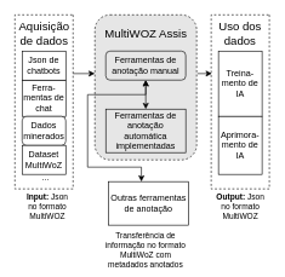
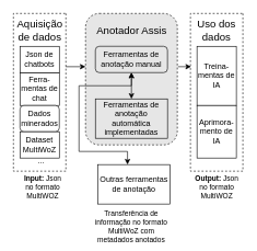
- <mxCell id="9" value="MultiWOZ Assis" style="text;html=1;strokeColor=none;fillColor=none;align=center;verticalAlign=middle;whiteSpace=wrap;rounded=0;dashed=1;fontSize=16;" parent="1" vertex="1"><mxGeometry x="138.75" y="30" width="122.5" height="30" as="geometry" /></mxCell>
+ <mxCell id="9" value="Anotador Assis" style="text;html=1;strokeColor=none;fillColor=none;align=center;verticalAlign=middle;whiteSpace=wrap;rounded=0;dashed=1;fontSize=16;" parent="1" vertex="1"><mxGeometry x="138.75" y="30" width="122.5" height="30" as="geometry" /></mxCell>
- <mxCell id="15" value="Treina-mento de IA" style="rounded=0;whiteSpace=wrap;html=1;" vertex="1" parent="1"><mxGeometry x="300" y="70" width="60" height="90" as="geometry" /></mxCell>
+ <mxCell id="15" value="Treina-mentas de IA" style="rounded=0;whiteSpace=wrap;html=1;" vertex="1" parent="1"><mxGeometry x="300" y="70" width="60" height="90" as="geometry" /></mxCell>
